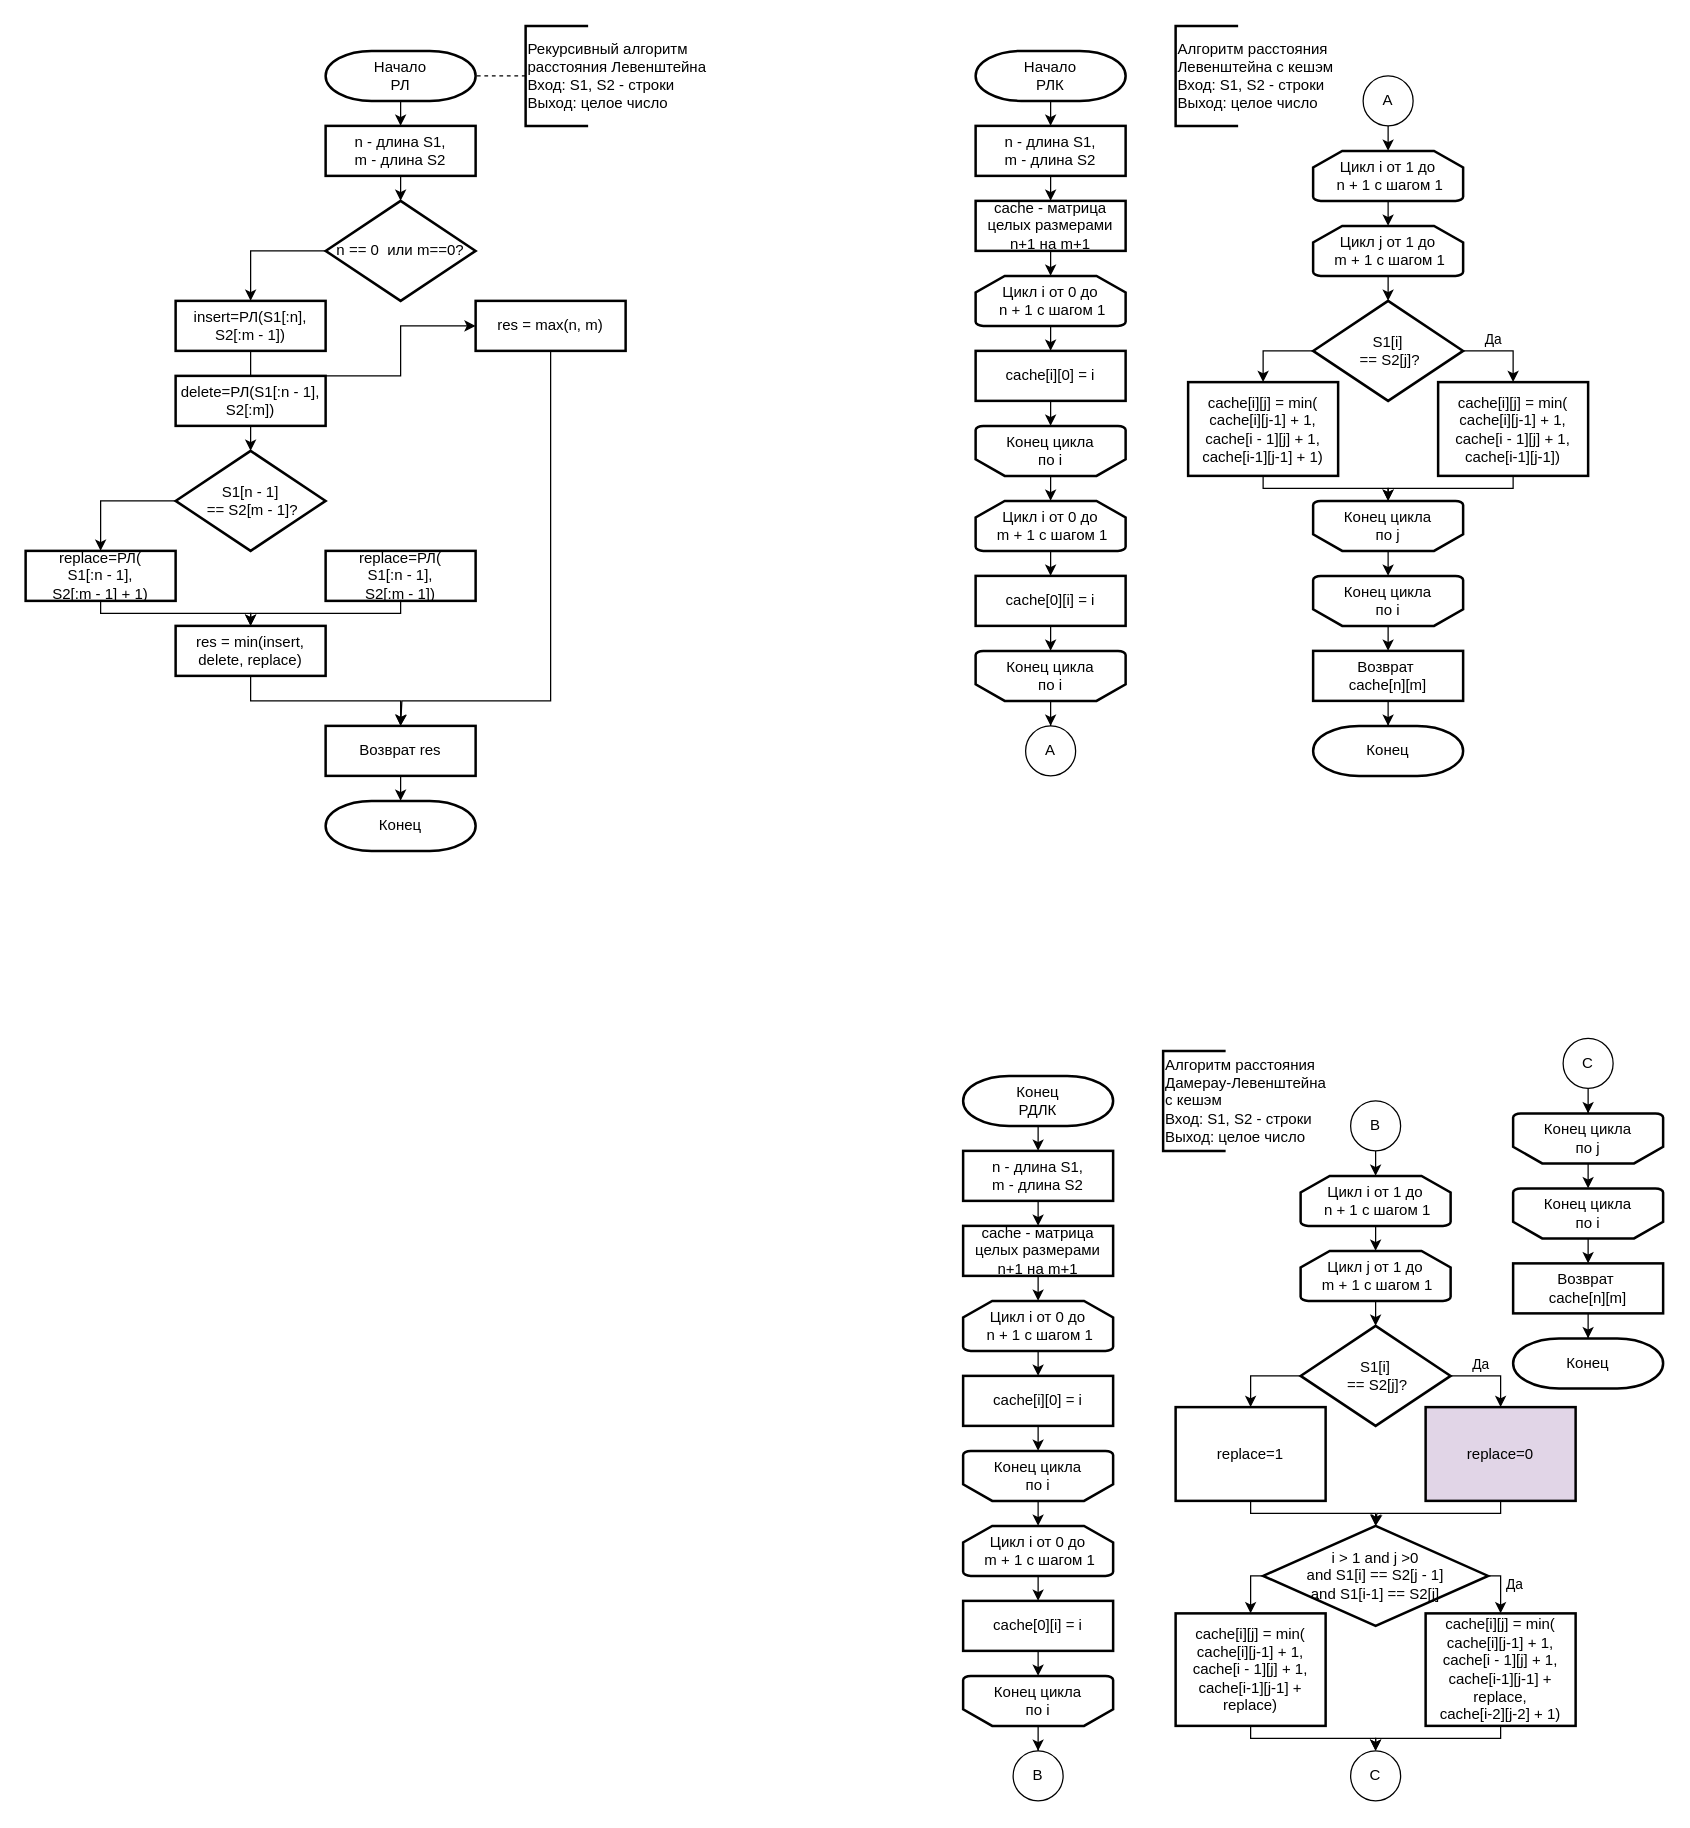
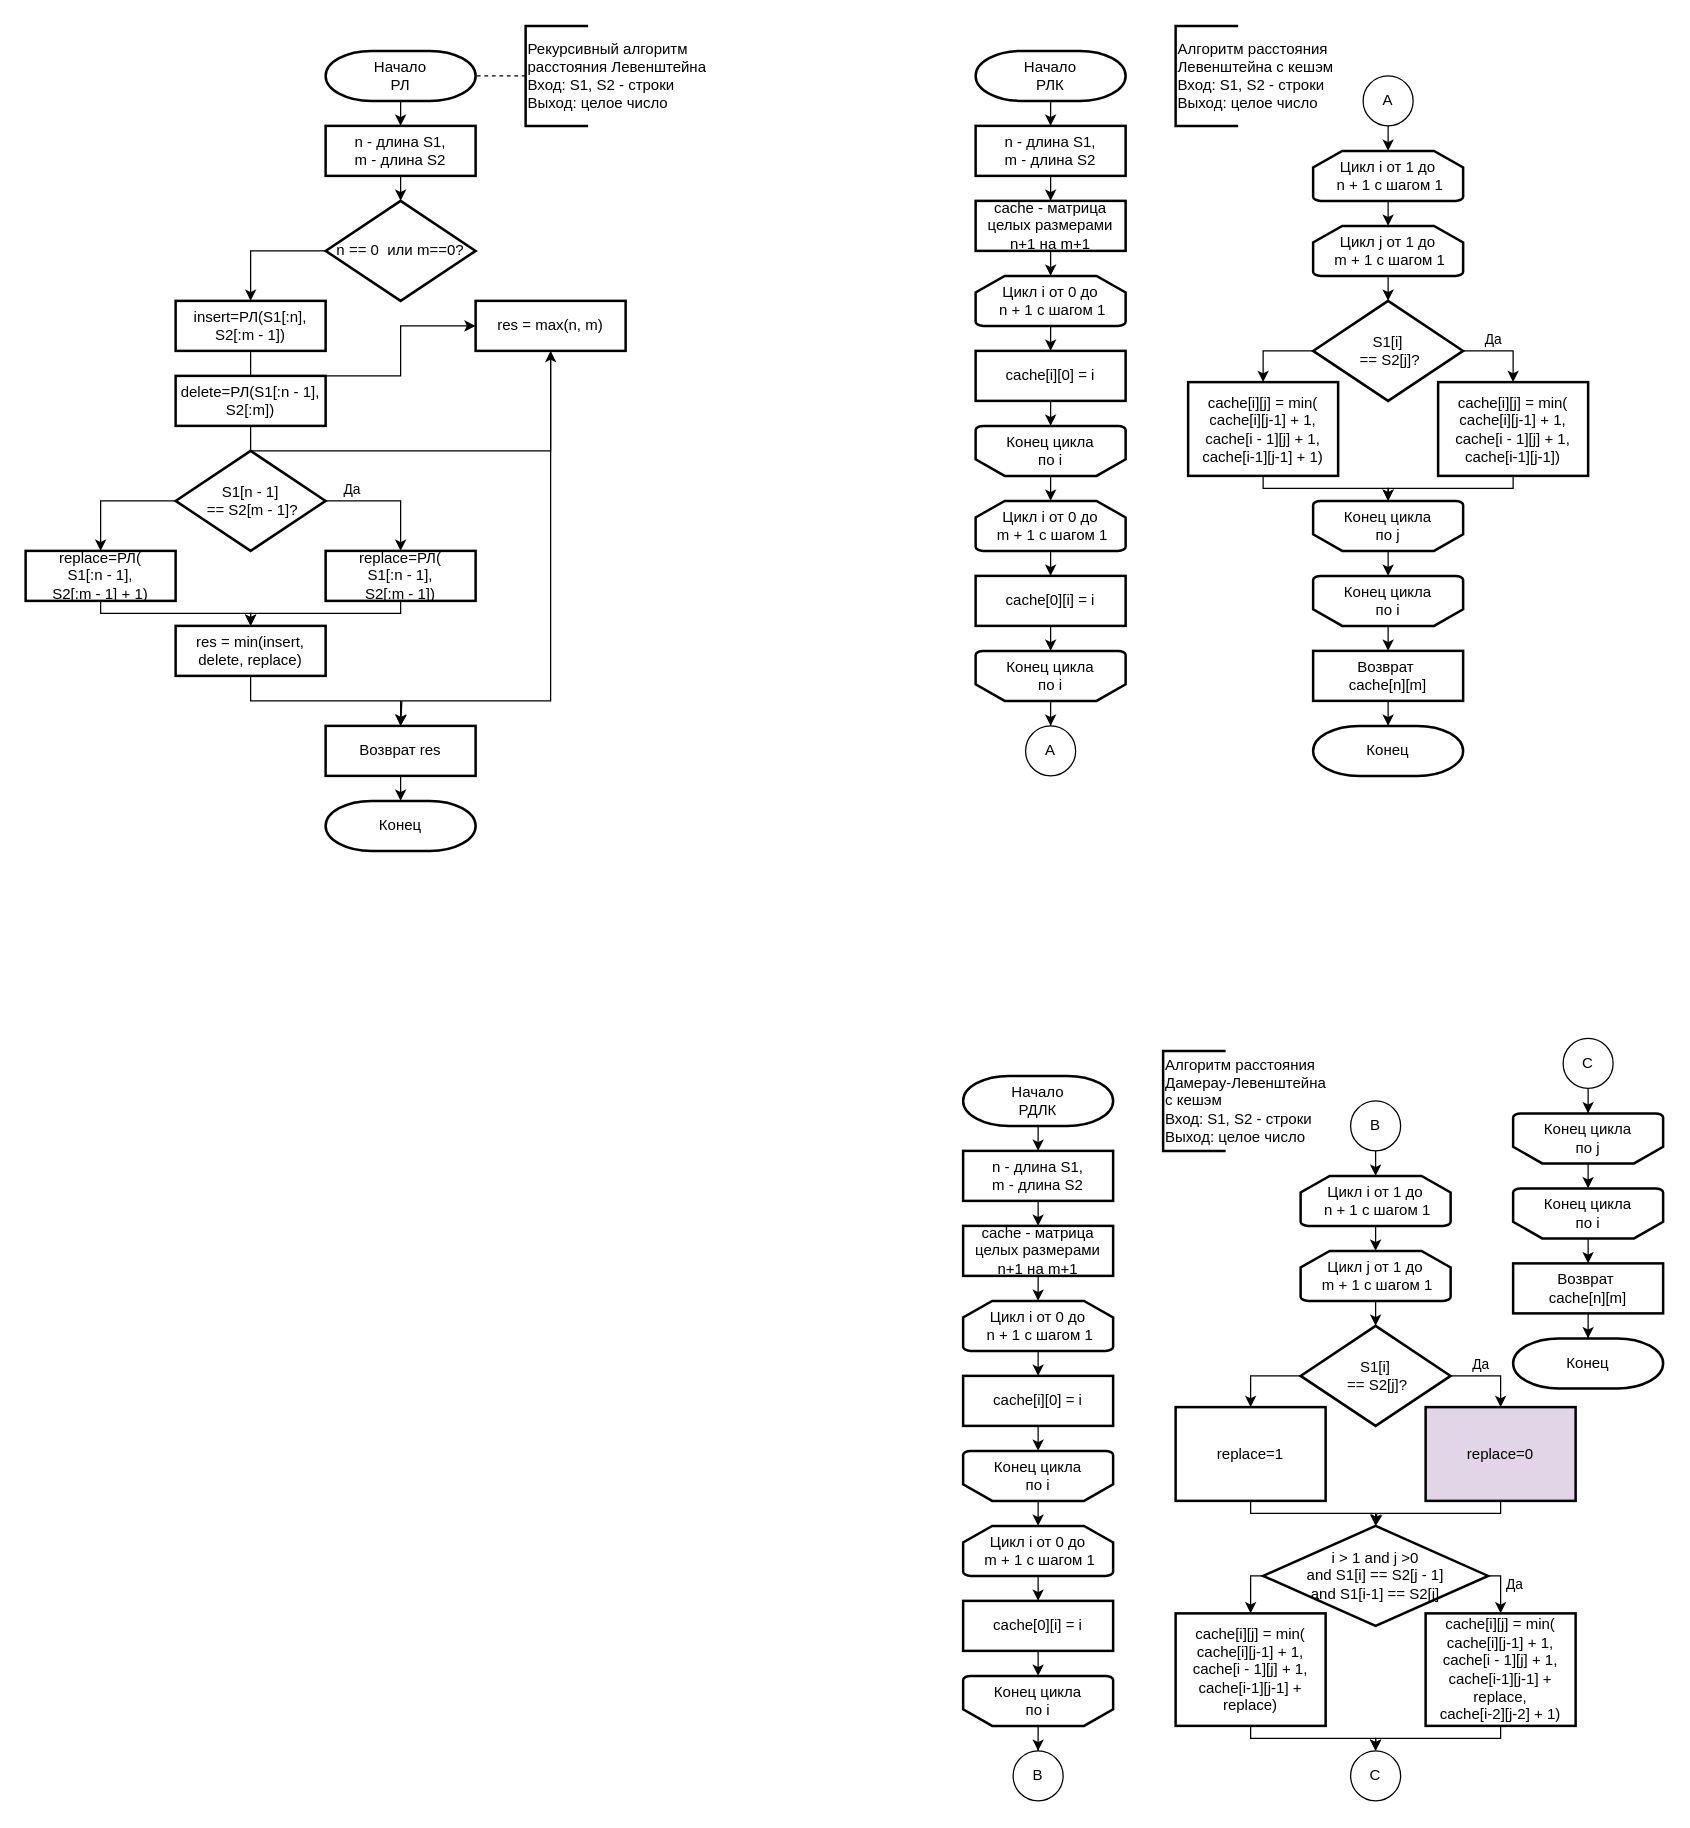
- <mxCell id="26" style="edgeStyle=orthogonalEdgeStyle;rounded=0;orthogonalLoop=1;jettySize=auto;html=1;exitX=0.5;exitY=1;exitDx=0;exitDy=0;entryX=0.5;entryY=0;entryDx=0;entryDy=0;entryPerimeter=0;" edge="1" parent="1" source="12" target="20"><mxGeometry relative="1" as="geometry" /></mxCell>
+ <mxCell id="26" style="edgeStyle=orthogonalEdgeStyle;rounded=0;orthogonalLoop=1;jettySize=auto;html=1;exitX=0.5;exitY=1;exitDx=0;exitDy=0;" edge="1" parent="1" source="12" target="9"><mxGeometry relative="1" as="geometry" /></mxCell>
+ <mxCell id="17" style="edgeStyle=orthogonalEdgeStyle;rounded=0;orthogonalLoop=1;jettySize=auto;html=1;exitX=1;exitY=0.5;exitDx=0;exitDy=0;exitPerimeter=0;entryX=0.5;entryY=0;entryDx=0;entryDy=0;" edge="1" parent="1" source="20" target="14"><mxGeometry relative="1" as="geometry" /></mxCell>
+ <mxCell id="18" value="Да" style="edgeLabel;html=1;align=center;verticalAlign=middle;resizable=0;points=[];" vertex="1" connectable="0" parent="17"><mxGeometry x="-0.38" y="3" relative="1" as="geometry"><mxPoint x="-11" y="-7" as="offset" /></mxGeometry></mxCell>
- <mxCell id="71" value="&lt;div&gt;Конец&lt;/div&gt;&lt;div&gt;РДЛК&lt;/div&gt;" style="strokeWidth=2;html=1;shape=mxgraph.flowchart.terminator;whiteSpace=wrap;" vertex="1" parent="1"><mxGeometry x="770" y="860" width="120" height="40" as="geometry" /></mxCell>
+ <mxCell id="71" value="&lt;div&gt;Начало&lt;/div&gt;&lt;div&gt;РДЛК&lt;/div&gt;" style="strokeWidth=2;html=1;shape=mxgraph.flowchart.terminator;whiteSpace=wrap;" vertex="1" parent="1"><mxGeometry x="770" y="860" width="120" height="40" as="geometry" /></mxCell>
